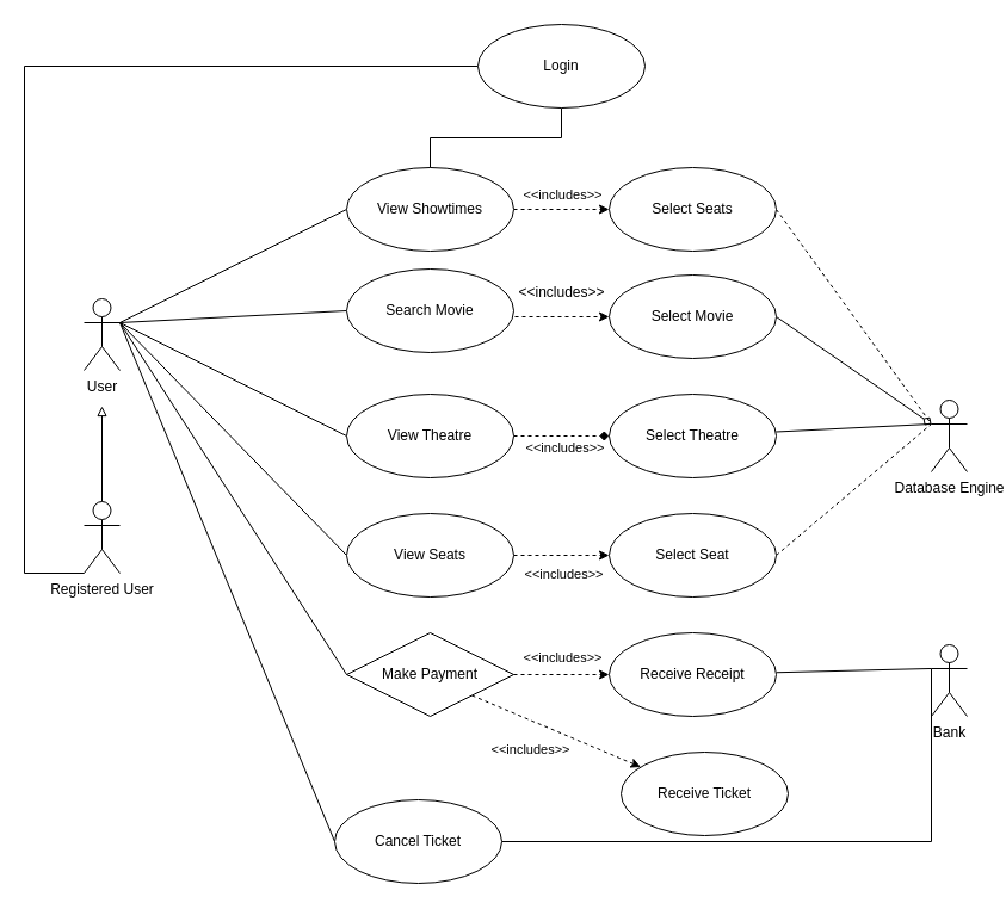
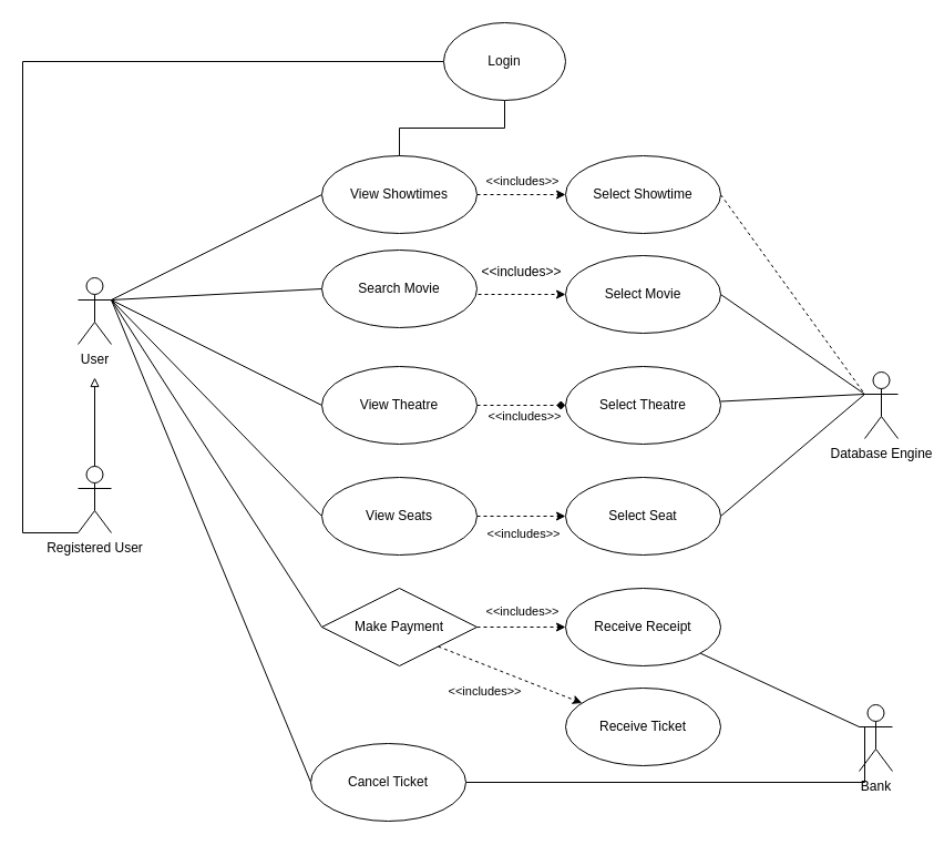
- <mxCell id="45" value="Login" style="ellipse;whiteSpace=wrap;html=1;" parent="1" vertex="1"><mxGeometry x="400" y="20" width="140" height="70" as="geometry" /></mxCell>
+ <mxCell id="45" value="Login" style="ellipse;whiteSpace=wrap;html=1;" parent="1" vertex="1"><mxGeometry x="400" y="20" width="110" height="70" as="geometry" /></mxCell>
- <mxCell id="32" value="Select Seats" style="ellipse;whiteSpace=wrap;html=1;" parent="1" vertex="1"><mxGeometry x="510" y="140" width="140" height="70" as="geometry" /></mxCell>
+ <mxCell id="32" value="Select Showtime" style="ellipse;whiteSpace=wrap;html=1;" parent="1" vertex="1"><mxGeometry x="510" y="140" width="140" height="70" as="geometry" /></mxCell>
- <mxCell id="29" style="edgeStyle=none;rounded=0;orthogonalLoop=1;jettySize=auto;html=1;entryX=0;entryY=0.333;entryDx=0;entryDy=0;entryPerimeter=0;endArrow=diamond;endFill=0;exitX=1;exitY=0.5;exitDx=0;exitDy=0;" edge="1" parent="1" source="30" target="6"><mxGeometry relative="1" as="geometry" /></mxCell>
+ <mxCell id="29" style="edgeStyle=none;rounded=0;orthogonalLoop=1;jettySize=auto;html=1;entryX=0;entryY=0.333;entryDx=0;entryDy=0;entryPerimeter=0;endArrow=none;endFill=0;exitX=1;exitY=0.5;exitDx=0;exitDy=0;" edge="1" parent="1" source="30" target="6"><mxGeometry relative="1" as="geometry" /></mxCell>
- <mxCell id="15" style="edgeStyle=none;rounded=0;orthogonalLoop=1;jettySize=auto;html=1;endArrow=none;endFill=0;entryX=0;entryY=0.333;entryDx=0;entryDy=0;entryPerimeter=0;exitX=1;exitY=0.5;exitDx=0;exitDy=0;dashed=1;" edge="1" parent="1" source="16" target="6"><mxGeometry relative="1" as="geometry"><mxPoint x="780" y="350" as="targetPoint" /></mxGeometry></mxCell>
+ <mxCell id="15" style="edgeStyle=none;rounded=0;orthogonalLoop=1;jettySize=auto;html=1;endArrow=none;endFill=0;entryX=0;entryY=0.333;entryDx=0;entryDy=0;entryPerimeter=0;exitX=1;exitY=0.5;exitDx=0;exitDy=0;" edge="1" parent="1" source="16" target="6"><mxGeometry relative="1" as="geometry"><mxPoint x="780" y="350" as="targetPoint" /></mxGeometry></mxCell>
- <mxCell id="7" value="Bank" style="shape=umlActor;verticalLabelPosition=bottom;verticalAlign=top;html=1;outlineConnect=0;" parent="1" vertex="1"><mxGeometry x="780" y="540" width="30" height="60" as="geometry" /></mxCell>
+ <mxCell id="7" value="Bank" style="shape=umlActor;verticalLabelPosition=bottom;verticalAlign=top;html=1;outlineConnect=0;" parent="1" vertex="1"><mxGeometry x="775" y="635" width="30" height="60" as="geometry" /></mxCell>
- <mxCell id="33" value="Receive Ticket" style="ellipse;whiteSpace=wrap;html=1;" parent="1" vertex="1"><mxGeometry x="520" y="630" width="140" height="70" as="geometry" /></mxCell>
+ <mxCell id="33" value="Receive Ticket" style="ellipse;whiteSpace=wrap;html=1;" parent="1" vertex="1"><mxGeometry x="510" y="620" width="140" height="70" as="geometry" /></mxCell>
